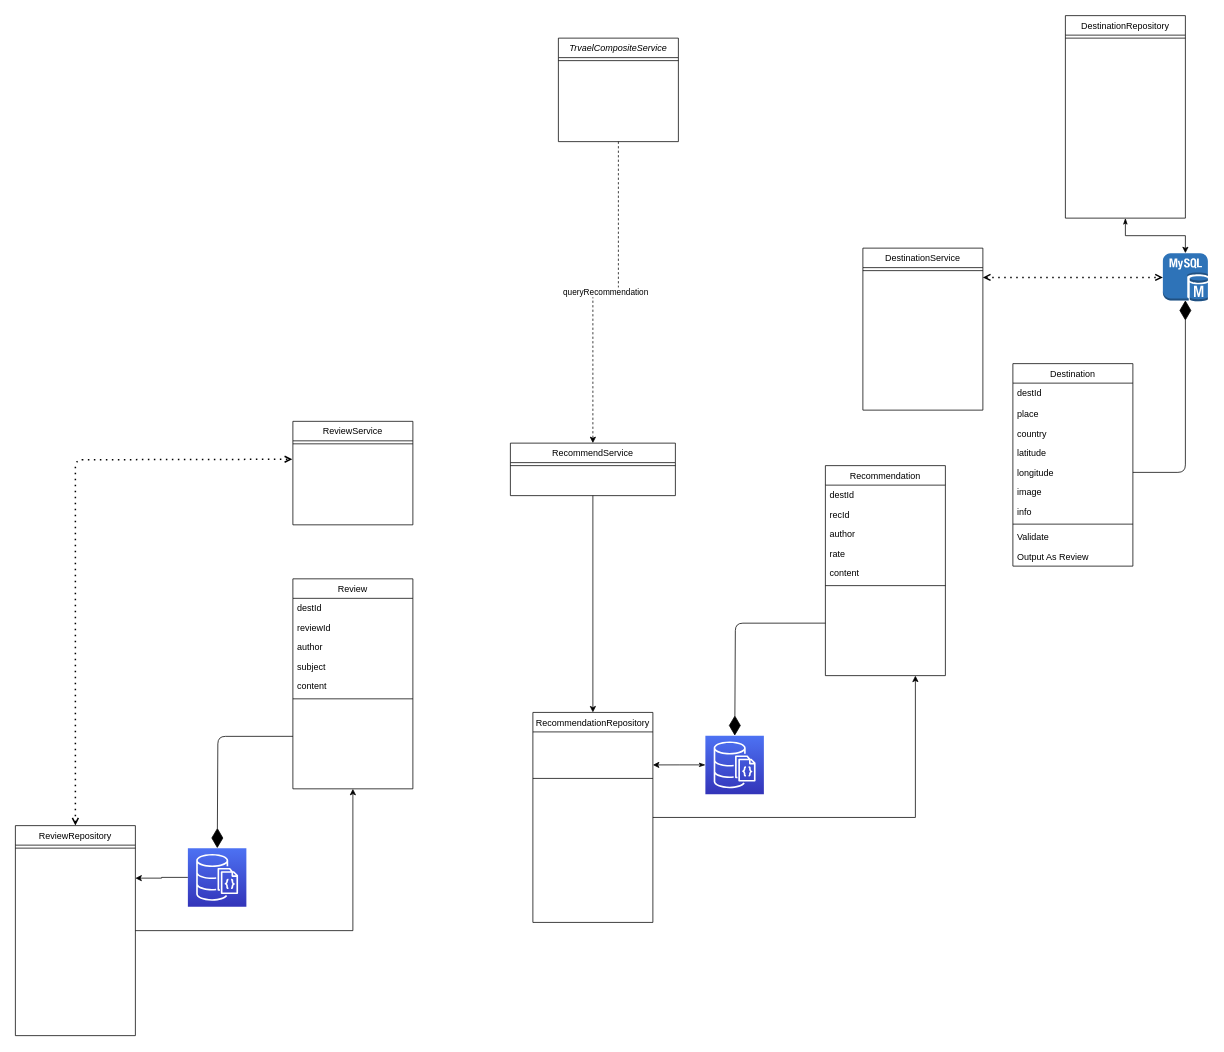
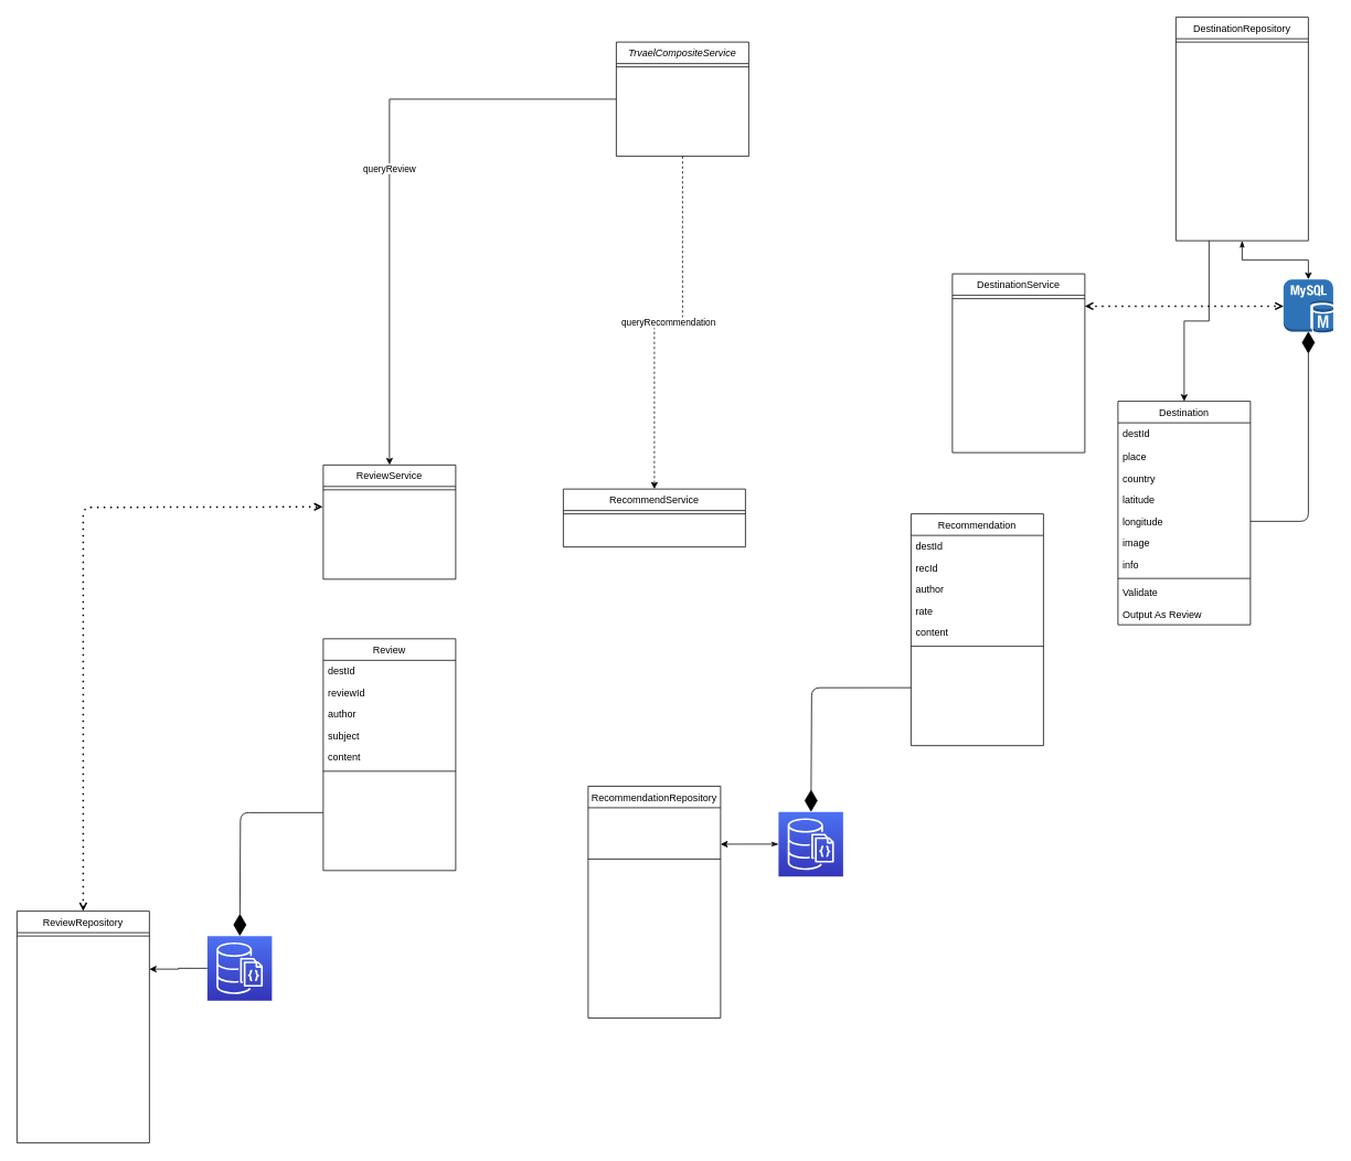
+ <mxCell id="2" value="queryReview" style="edgeStyle=orthogonalEdgeStyle;rounded=0;orthogonalLoop=1;jettySize=auto;html=1;entryX=0.5;entryY=0;entryDx=0;entryDy=0;exitX=0;exitY=0.5;exitDx=0;exitDy=0;" parent="1" source="4" target="6" edge="1"><mxGeometry relative="1" as="geometry"><mxPoint x="604" y="89.999" as="sourcePoint" /></mxGeometry></mxCell>
+ <mxCell id="11" style="edgeStyle=orthogonalEdgeStyle;rounded=0;orthogonalLoop=1;jettySize=auto;html=1;entryX=0.5;entryY=0;entryDx=0;entryDy=0;exitX=0.25;exitY=1;exitDx=0;exitDy=0;" parent="1" source="50" target="14" edge="1"><mxGeometry relative="1" as="geometry" /></mxCell>
- <mxCell id="8" style="edgeStyle=orthogonalEdgeStyle;rounded=0;orthogonalLoop=1;jettySize=auto;html=1;entryX=0.5;entryY=0;entryDx=0;entryDy=0;" edge="1" parent="1" source="9" target="56"><mxGeometry relative="1" as="geometry"><mxPoint x="770" y="860" as="targetPoint" /></mxGeometry></mxCell>
- <mxCell id="55" style="edgeStyle=orthogonalEdgeStyle;rounded=0;orthogonalLoop=1;jettySize=auto;html=1;entryX=0.75;entryY=1;entryDx=0;entryDy=0;" edge="1" parent="1" source="56" target="32"><mxGeometry relative="1" as="geometry"><mxPoint x="1180" y="900" as="targetPoint" /><Array as="points"><mxPoint x="1220" y="1089" /></Array></mxGeometry></mxCell>
- <mxCell id="46" style="edgeStyle=orthogonalEdgeStyle;rounded=0;orthogonalLoop=1;jettySize=auto;html=1;entryX=0.5;entryY=1;entryDx=0;entryDy=0;" edge="1" parent="1" source="47" target="25"><mxGeometry relative="1" as="geometry" /></mxCell>
